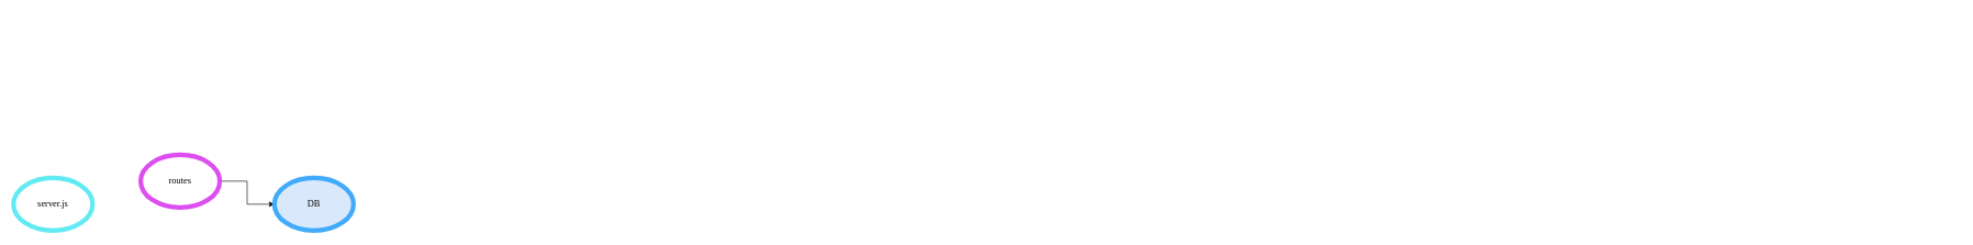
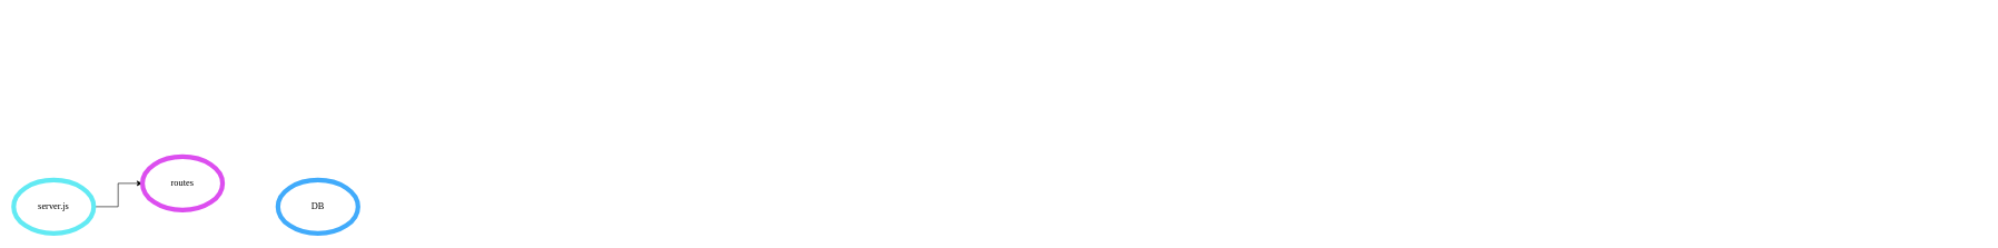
+ <mxCell id="3" value="" style="edgeStyle=orthogonalEdgeStyle;rounded=0;orthogonalLoop=1;jettySize=auto;html=1;fontStyle=0;fontSize=14;" edge="1" parent="1" source="4" target="6"><mxGeometry relative="1" as="geometry" /></mxCell>
- <mxCell id="5" style="edgeStyle=orthogonalEdgeStyle;rounded=0;orthogonalLoop=1;jettySize=auto;html=1;entryX=0;entryY=0.5;entryDx=0;entryDy=0;" edge="1" parent="1" source="6" target="7"><mxGeometry relative="1" as="geometry" /></mxCell>
- <mxCell id="7" value="DB" style="ellipse;whiteSpace=wrap;html=1;strokeWidth=7;strokeColor=#41abfb;fontSize=14;fontStyle=0;fontFamily=Lucida Console;fillColor=#dae8fc;" vertex="1" parent="1"><mxGeometry x="416" y="269" width="120" height="80" as="geometry" /></mxCell>
+ <mxCell id="7" value="DB" style="ellipse;whiteSpace=wrap;html=1;strokeWidth=7;strokeColor=#41abfb;fontSize=14;fontStyle=0;fontFamily=Lucida Console;" vertex="1" parent="1"><mxGeometry x="416" y="269" width="120" height="80" as="geometry" /></mxCell>
